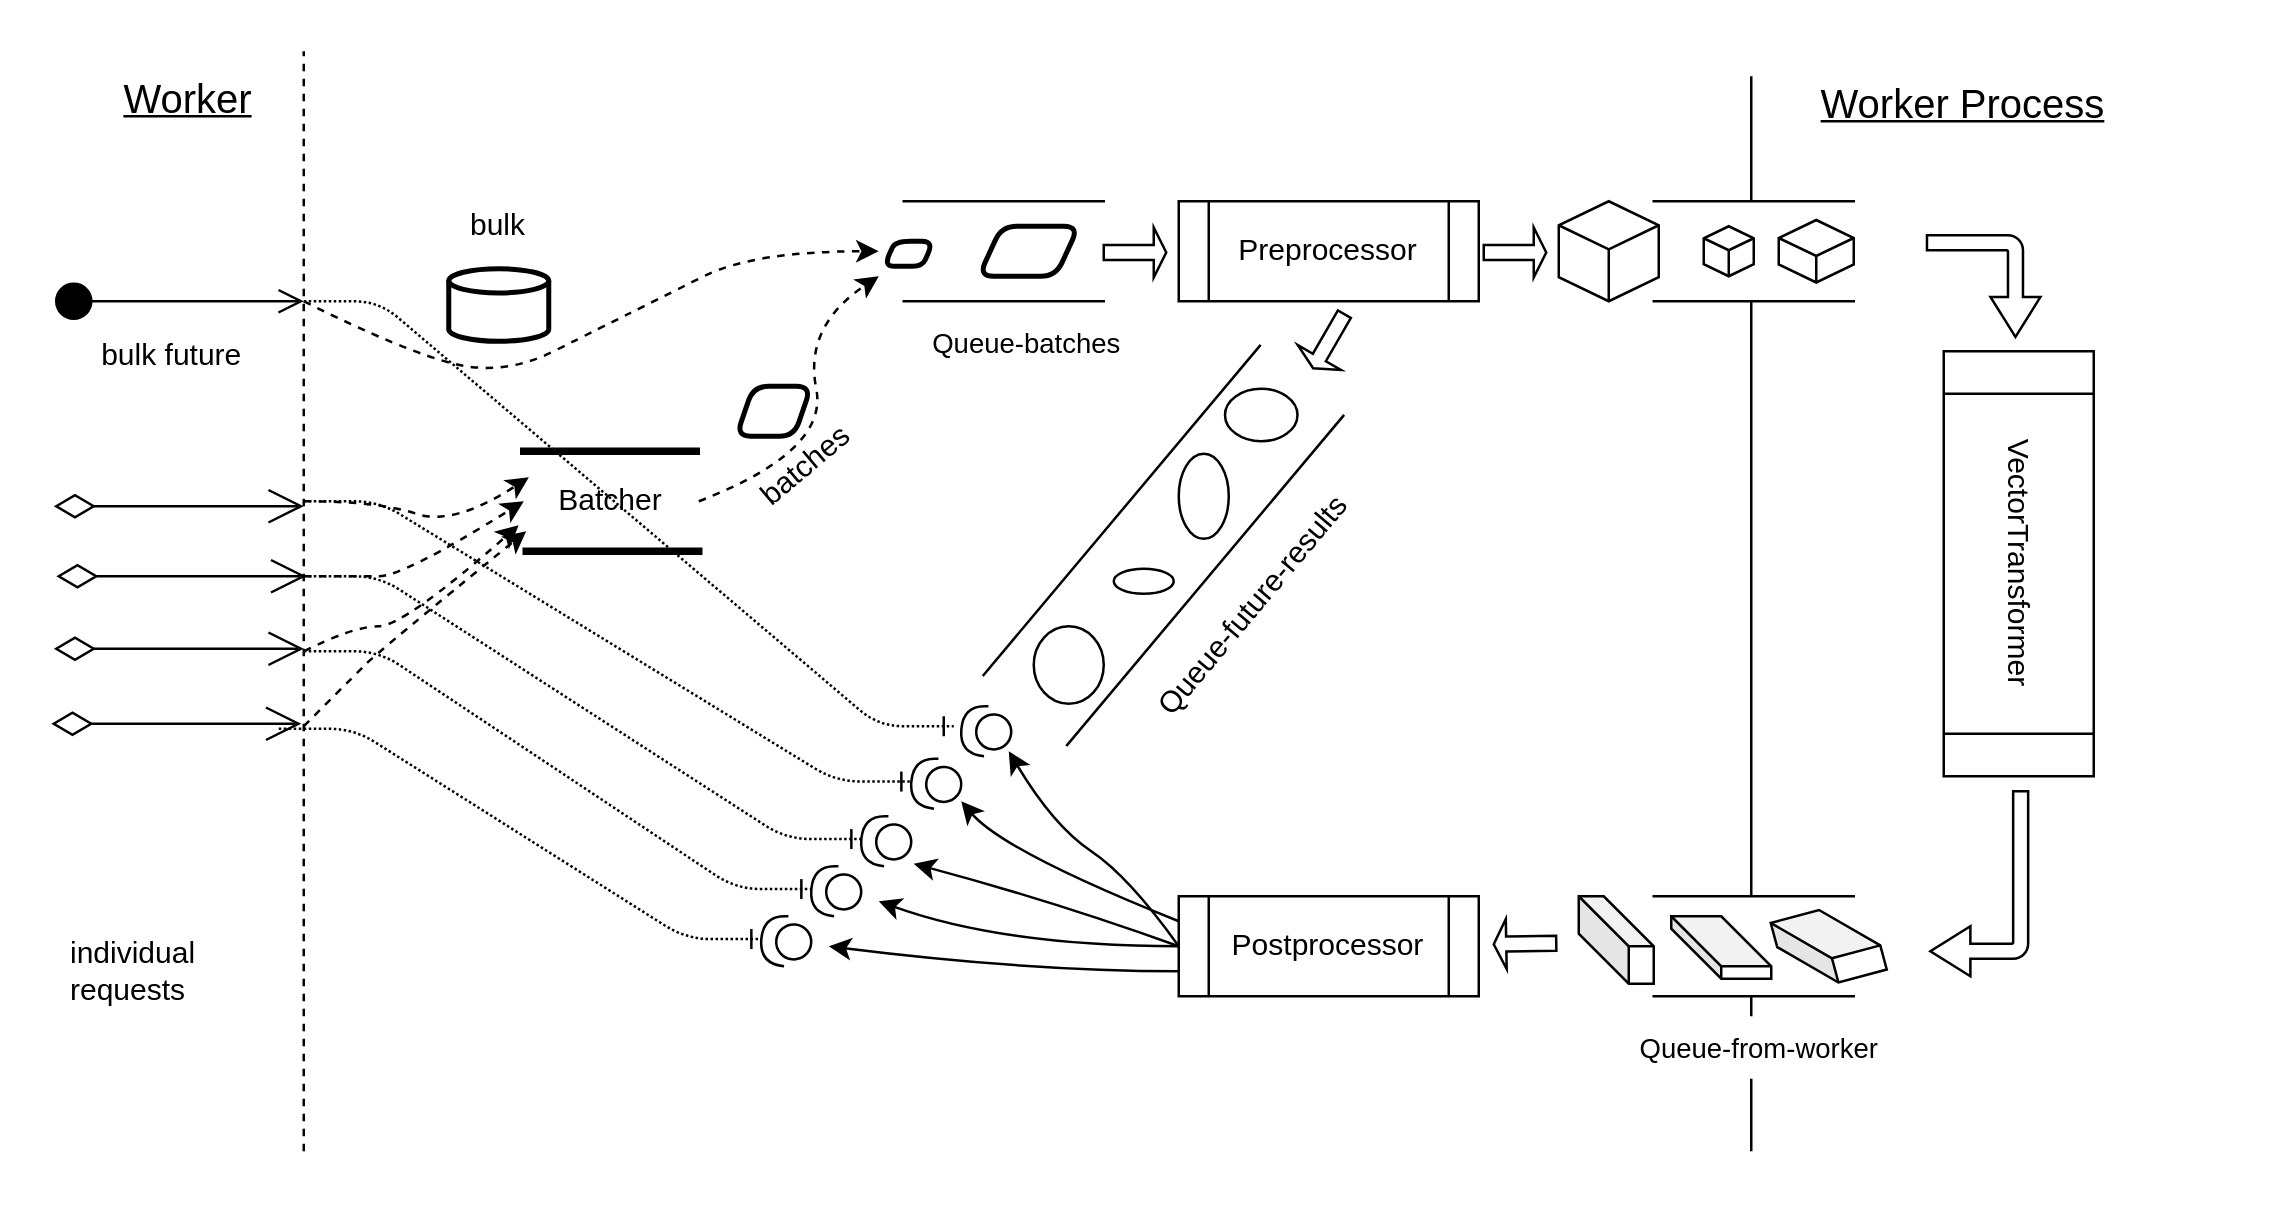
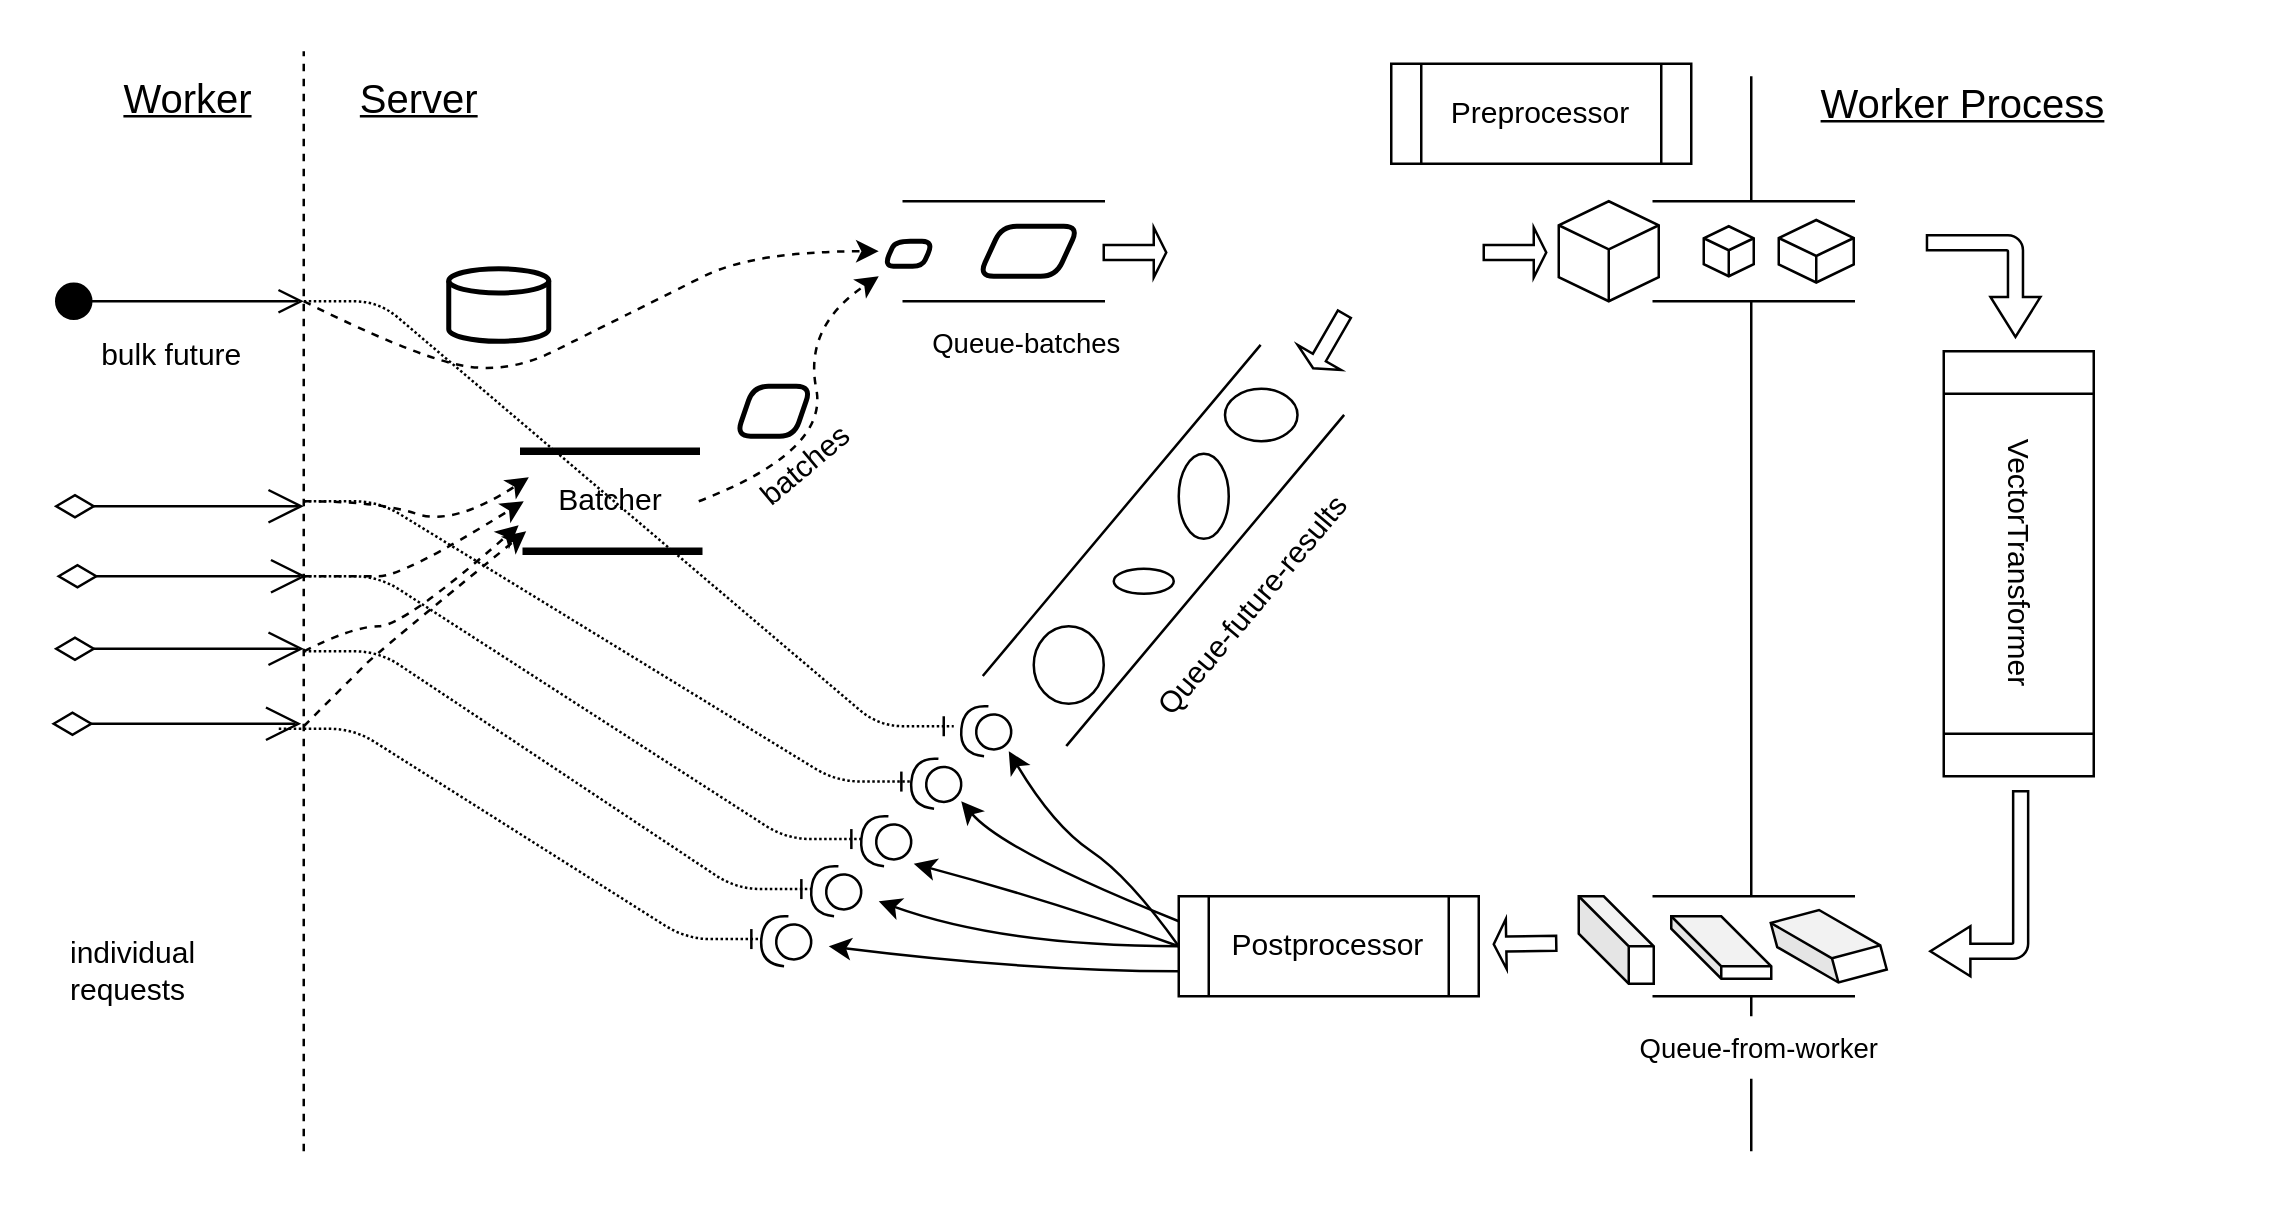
+ <mxCell id="43" value="Server" style="text;html=1;strokeColor=none;fillColor=none;align=center;verticalAlign=middle;whiteSpace=wrap;rounded=0;fontSize=16;fontStyle=4" parent="1" vertex="1"><mxGeometry x="134" y="24" width="67" height="30" as="geometry" /></mxCell>
- <mxCell id="64" value="bulk" style="text;html=1;strokeColor=none;fillColor=none;align=center;verticalAlign=middle;whiteSpace=wrap;rounded=0;" vertex="1" parent="1"><mxGeometry x="179" y="80" width="40" height="20" as="geometry" /></mxCell>
- <mxCell id="8" value="&lt;div&gt;Preprocessor&lt;/div&gt;" style="shape=process;whiteSpace=wrap;html=1;backgroundOutline=1;" parent="1" vertex="1"><mxGeometry x="471" y="80" width="120" height="40" as="geometry" /></mxCell>
+ <mxCell id="8" value="&lt;div&gt;Preprocessor&lt;/div&gt;" style="shape=process;whiteSpace=wrap;html=1;backgroundOutline=1;" parent="1" vertex="1"><mxGeometry x="556" y="25" width="120" height="40" as="geometry" /></mxCell>
